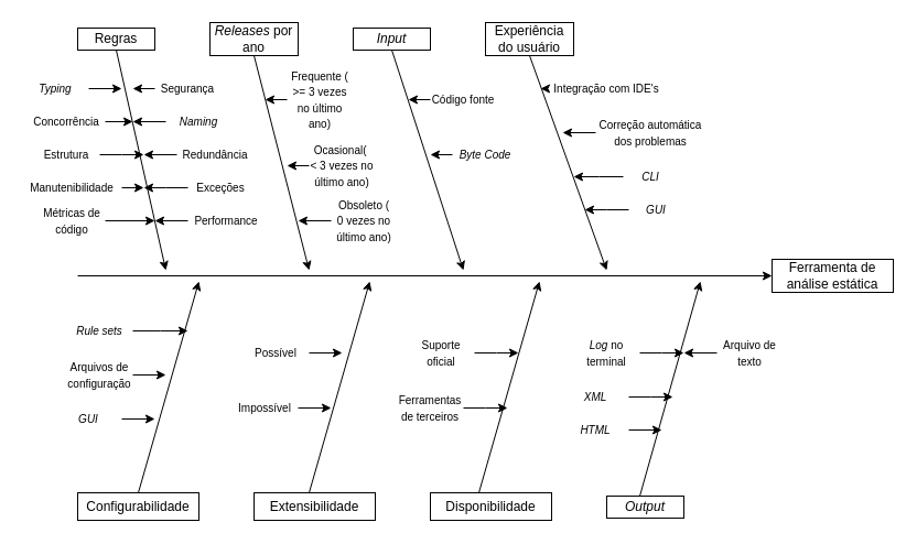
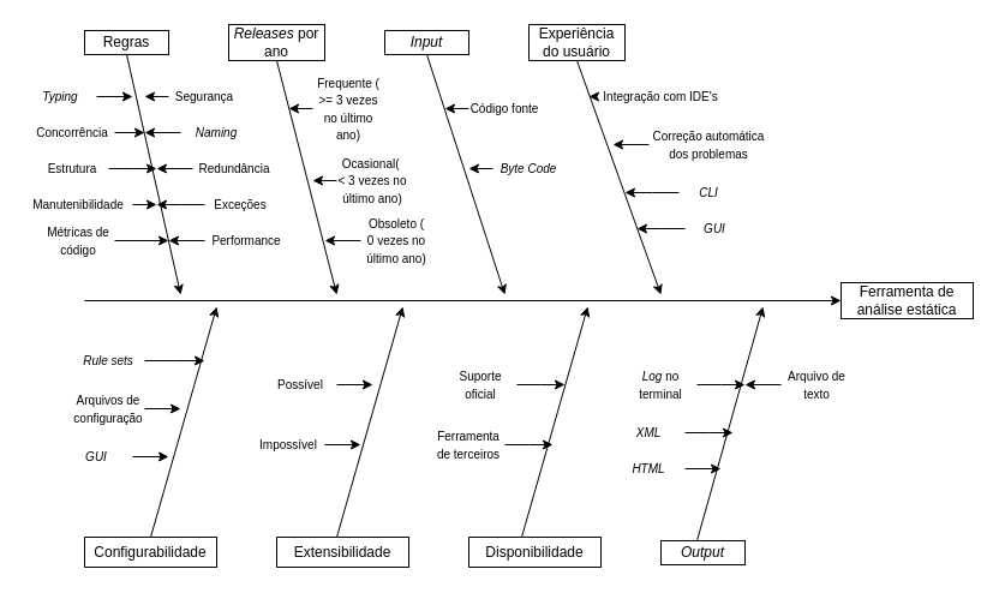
- <mxCell id="71" value="&lt;span style=&quot;font-size: 10px;&quot;&gt;Ferramentas de terceiros&lt;/span&gt;" style="text;html=1;strokeColor=none;fillColor=none;align=center;verticalAlign=middle;whiteSpace=wrap;rounded=0;" parent="1" vertex="1"><mxGeometry x="360" y="355" width="60" height="30" as="geometry" /></mxCell>
+ <mxCell id="71" value="&lt;span style=&quot;font-size: 10px;&quot;&gt;Ferramenta de terceiros&lt;/span&gt;" style="text;html=1;strokeColor=none;fillColor=none;align=center;verticalAlign=middle;whiteSpace=wrap;rounded=0;" parent="1" vertex="1"><mxGeometry x="360" y="355" width="60" height="30" as="geometry" /></mxCell>
